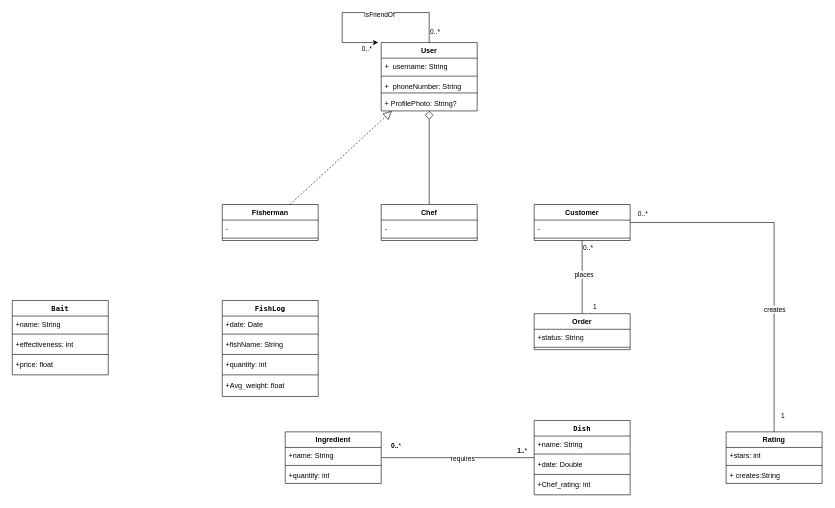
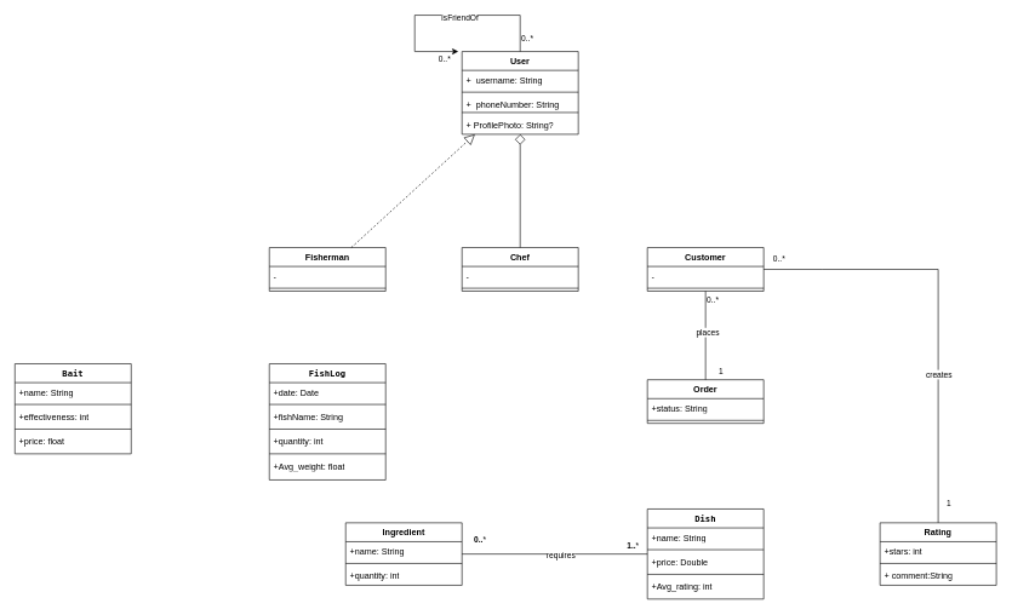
- <mxCell id="25" value="+date: Double" style="text;strokeColor=none;fillColor=none;align=left;verticalAlign=top;spacingLeft=4;spacingRight=4;overflow=hidden;rotatable=0;points=[[0,0.5],[1,0.5]];portConstraint=eastwest;whiteSpace=wrap;html=1;" vertex="1" parent="22"><mxGeometry y="60" width="160" height="26" as="geometry" /></mxCell>
+ <mxCell id="25" value="+price: Double" style="text;strokeColor=none;fillColor=none;align=left;verticalAlign=top;spacingLeft=4;spacingRight=4;overflow=hidden;rotatable=0;points=[[0,0.5],[1,0.5]];portConstraint=eastwest;whiteSpace=wrap;html=1;" vertex="1" parent="22"><mxGeometry y="60" width="160" height="26" as="geometry" /></mxCell>
- <mxCell id="39" value="+ creates:String&lt;div&gt;&lt;br&gt;&lt;/div&gt;" style="text;strokeColor=none;fillColor=none;align=left;verticalAlign=top;spacingLeft=4;spacingRight=4;overflow=hidden;rotatable=0;points=[[0,0.5],[1,0.5]];portConstraint=eastwest;whiteSpace=wrap;html=1;" vertex="1" parent="36"><mxGeometry y="60" width="160" height="26" as="geometry" /></mxCell>
+ <mxCell id="39" value="+ comment:String&lt;div&gt;&lt;br&gt;&lt;/div&gt;" style="text;strokeColor=none;fillColor=none;align=left;verticalAlign=top;spacingLeft=4;spacingRight=4;overflow=hidden;rotatable=0;points=[[0,0.5],[1,0.5]];portConstraint=eastwest;whiteSpace=wrap;html=1;" vertex="1" parent="36"><mxGeometry y="60" width="160" height="26" as="geometry" /></mxCell>
- <mxCell id="27" value="+Chef_rating: int" style="text;strokeColor=none;fillColor=none;align=left;verticalAlign=top;spacingLeft=4;spacingRight=4;overflow=hidden;rotatable=0;points=[[0,0.5],[1,0.5]];portConstraint=eastwest;whiteSpace=wrap;html=1;" vertex="1" parent="22"><mxGeometry y="94" width="160" height="30" as="geometry" /></mxCell>
+ <mxCell id="27" value="+Avg_rating: int" style="text;strokeColor=none;fillColor=none;align=left;verticalAlign=top;spacingLeft=4;spacingRight=4;overflow=hidden;rotatable=0;points=[[0,0.5],[1,0.5]];portConstraint=eastwest;whiteSpace=wrap;html=1;" vertex="1" parent="22"><mxGeometry y="94" width="160" height="30" as="geometry" /></mxCell>
